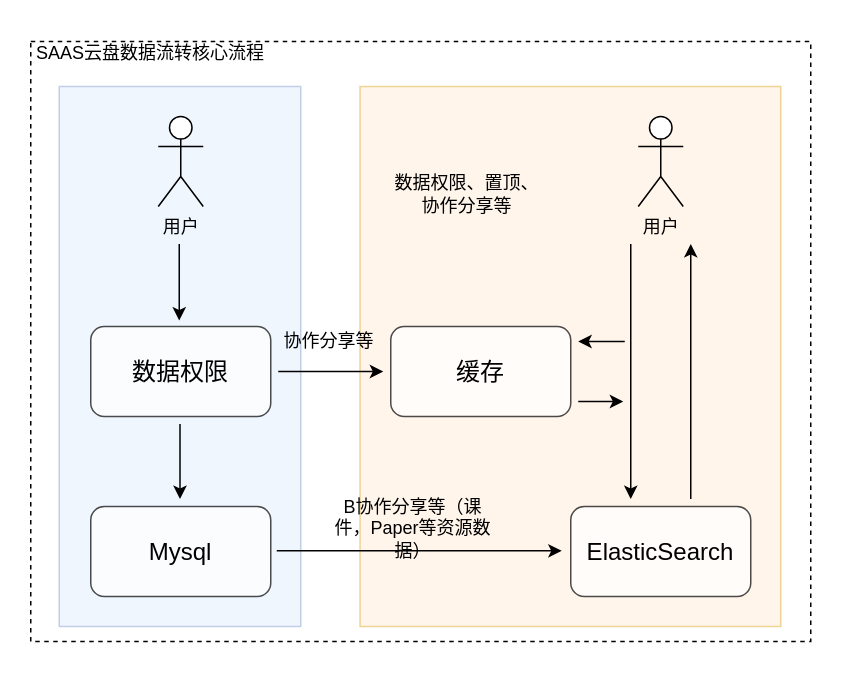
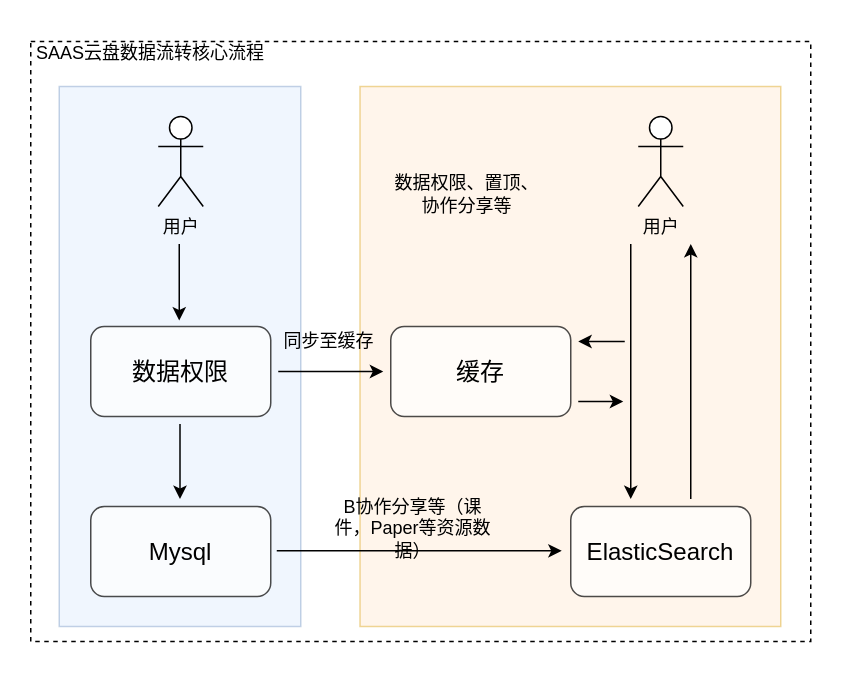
- <mxCell id="18" value="协作分享等" style="text;html=1;align=center;verticalAlign=middle;whiteSpace=wrap;rounded=0;" vertex="1" parent="1"><mxGeometry x="184" y="212" width="70" height="30" as="geometry" /></mxCell>
+ <mxCell id="18" value="同步至缓存" style="text;html=1;align=center;verticalAlign=middle;whiteSpace=wrap;rounded=0;" vertex="1" parent="1"><mxGeometry x="184" y="212" width="70" height="30" as="geometry" /></mxCell>
